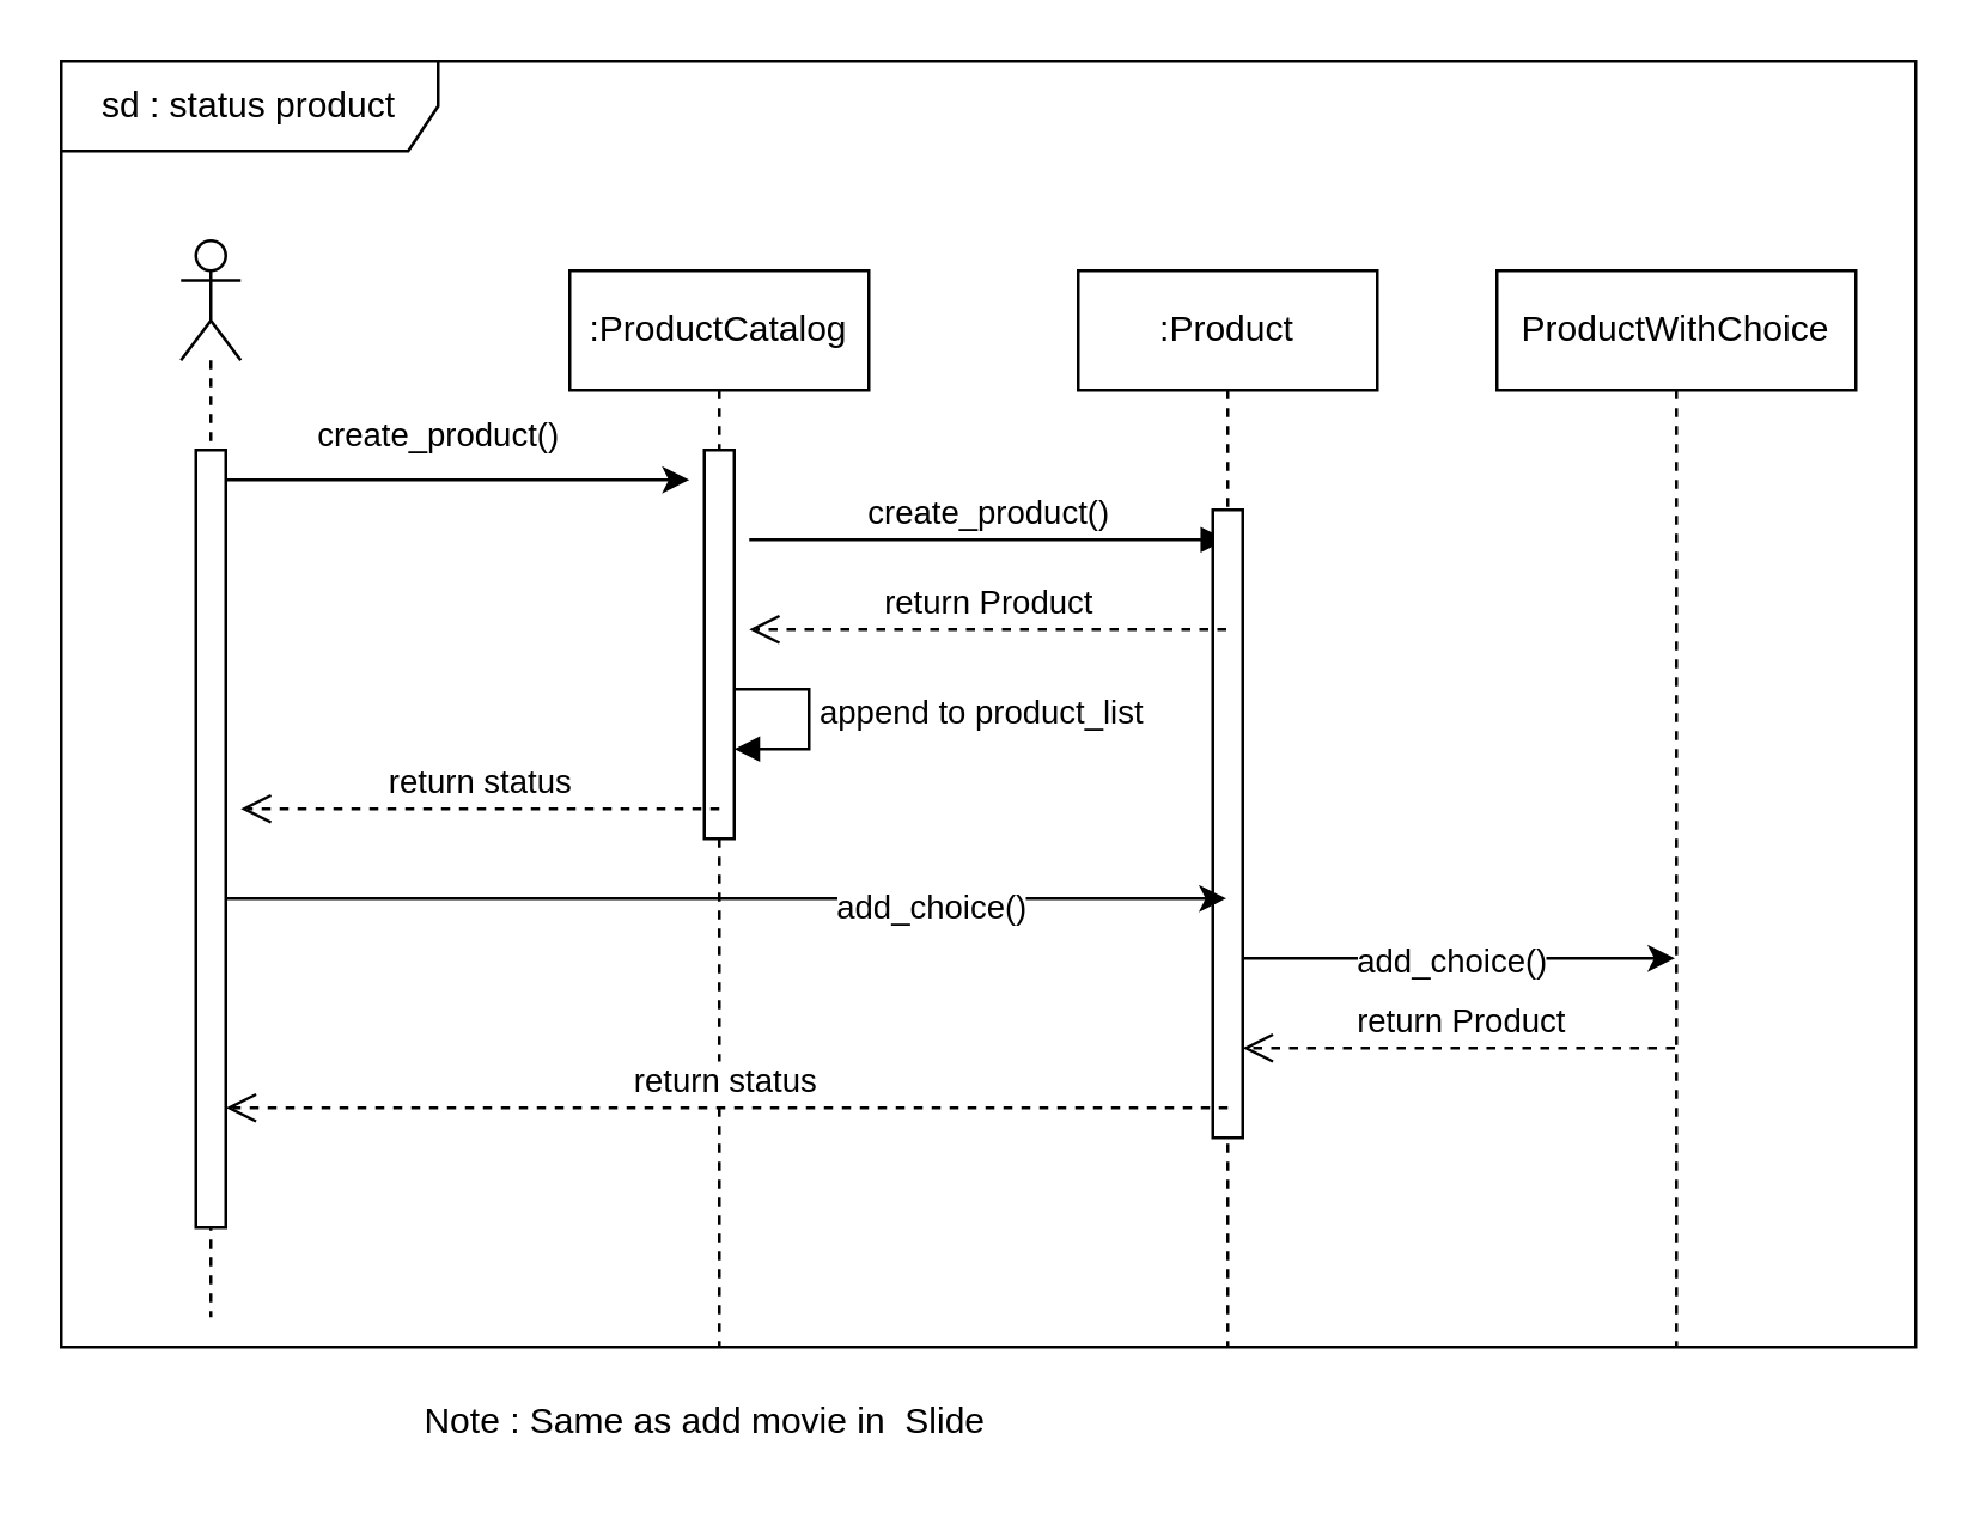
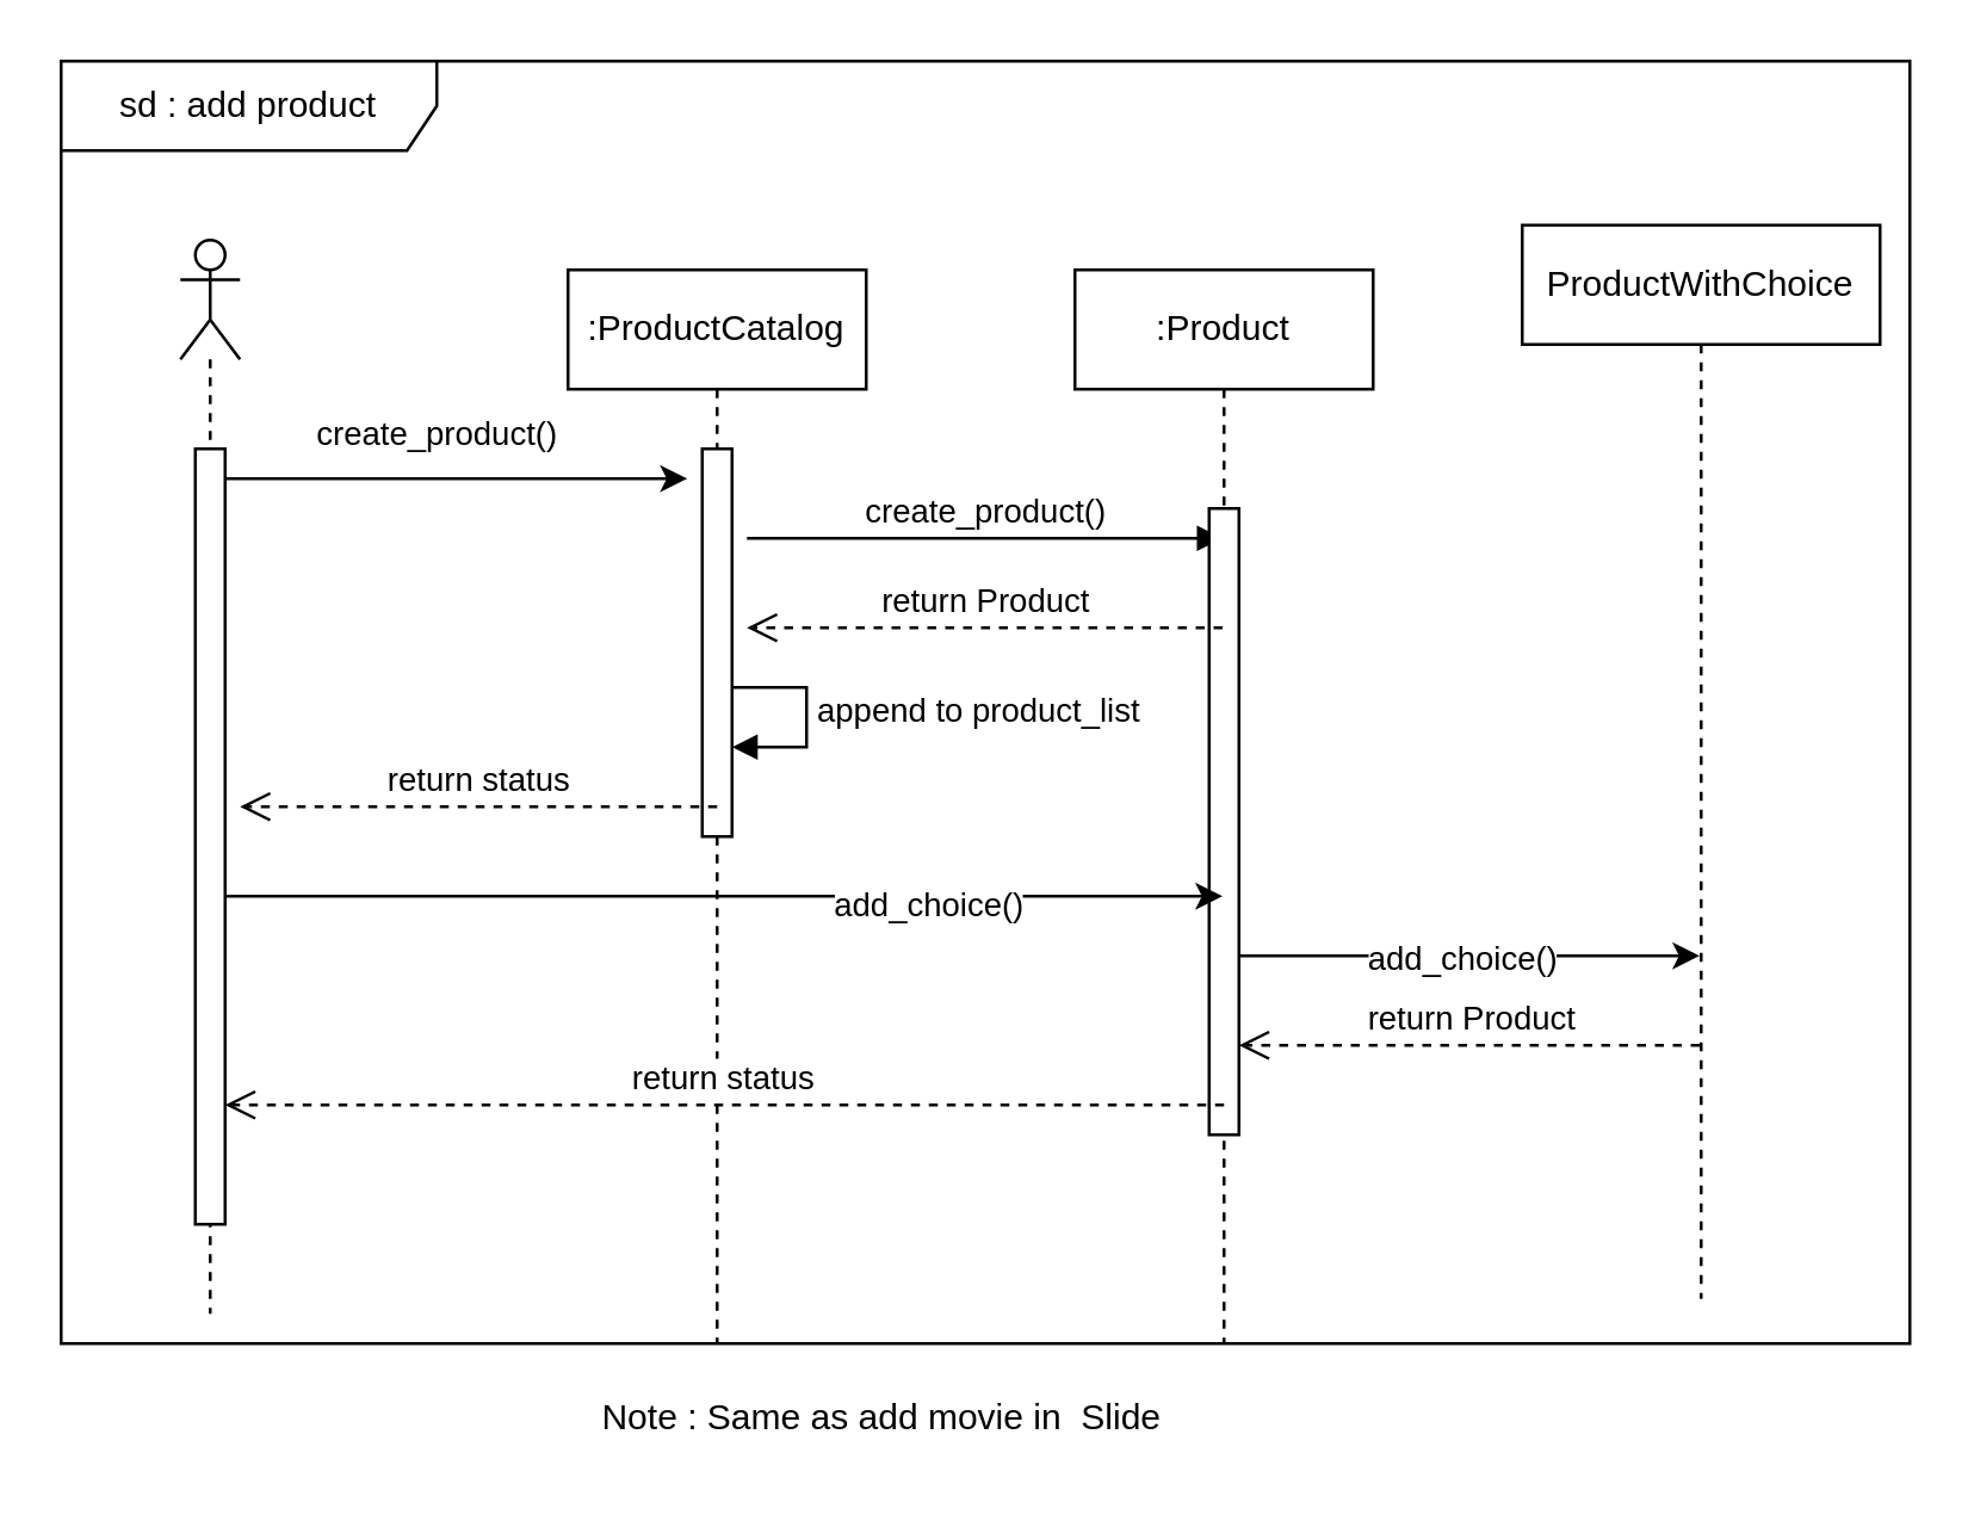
- <mxCell id="2" value="sd : status product" style="shape=umlFrame;whiteSpace=wrap;html=1;width=126;height=30;" vertex="1" parent="1"><mxGeometry x="20" y="20" width="620" height="430" as="geometry" /></mxCell>
+ <mxCell id="2" value="sd : add product" style="shape=umlFrame;whiteSpace=wrap;html=1;width=126;height=30;" vertex="1" parent="1"><mxGeometry x="20" y="20" width="620" height="430" as="geometry" /></mxCell>
- <mxCell id="15" value="ProductWithChoice" style="shape=umlLifeline;perimeter=lifelinePerimeter;whiteSpace=wrap;html=1;container=1;collapsible=0;recursiveResize=0;outlineConnect=0;" vertex="1" parent="1"><mxGeometry x="500" y="90" width="120" height="360" as="geometry" /></mxCell>
+ <mxCell id="15" value="ProductWithChoice" style="shape=umlLifeline;perimeter=lifelinePerimeter;whiteSpace=wrap;html=1;container=1;collapsible=0;recursiveResize=0;outlineConnect=0;" vertex="1" parent="1"><mxGeometry x="510" y="75" width="120" height="360" as="geometry" /></mxCell>
- <mxCell id="14" value="Note : Same as add movie in&amp;nbsp; Slide" style="text;html=1;align=center;verticalAlign=middle;resizable=0;points=[];autosize=1;strokeColor=none;fillColor=none;" vertex="1" parent="1"><mxGeometry x="130" y="460" width="210" height="30" as="geometry" /></mxCell>
+ <mxCell id="14" value="Note : Same as add movie in&amp;nbsp; Slide" style="text;html=1;align=center;verticalAlign=middle;resizable=0;points=[];autosize=1;strokeColor=none;fillColor=none;" vertex="1" parent="1"><mxGeometry x="190" y="460" width="210" height="30" as="geometry" /></mxCell>
